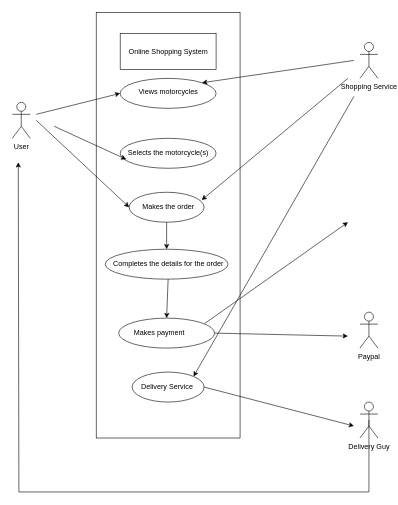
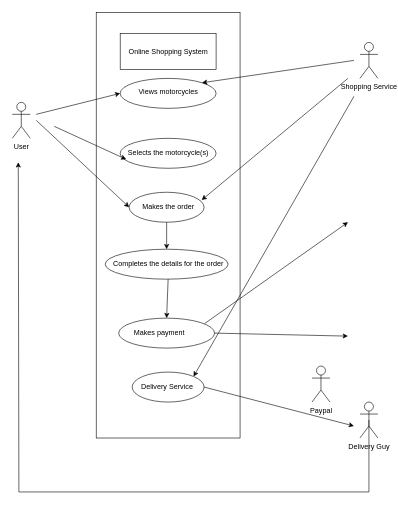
- <mxCell id="21" value="Paypal&lt;div&gt;&lt;br&gt;&lt;/div&gt;" style="shape=umlActor;verticalLabelPosition=bottom;verticalAlign=top;html=1;outlineConnect=0;" vertex="1" parent="1"><mxGeometry x="600" y="520" width="30" height="60" as="geometry" /></mxCell>
+ <mxCell id="21" value="Paypal&lt;div&gt;&lt;br&gt;&lt;/div&gt;" style="shape=umlActor;verticalLabelPosition=bottom;verticalAlign=top;html=1;outlineConnect=0;" vertex="1" parent="1"><mxGeometry x="520" y="610" width="30" height="60" as="geometry" /></mxCell>
